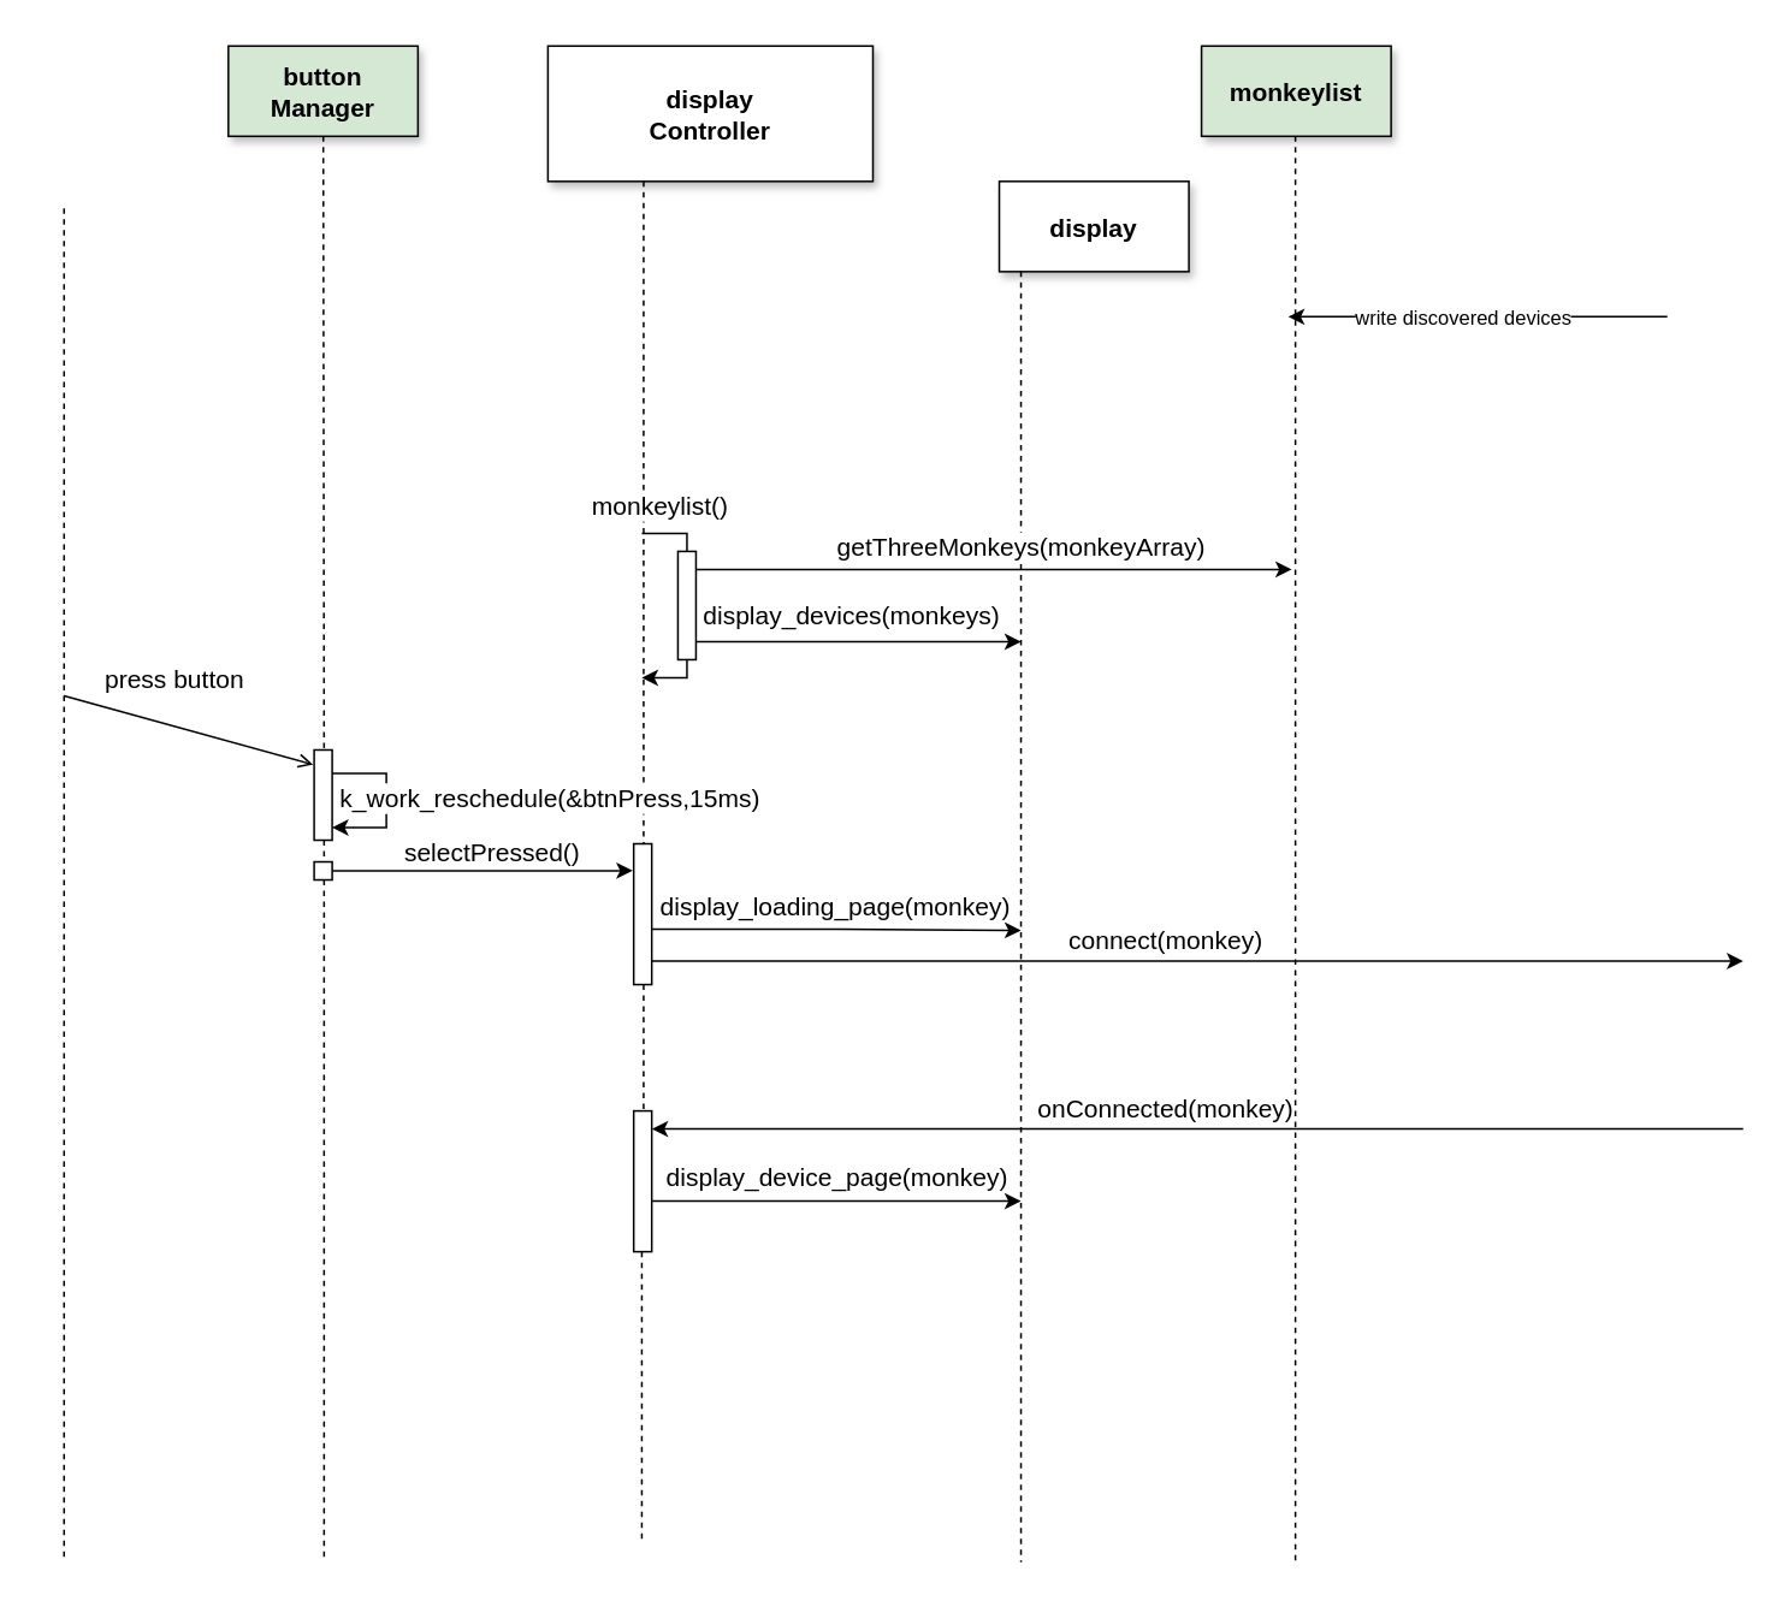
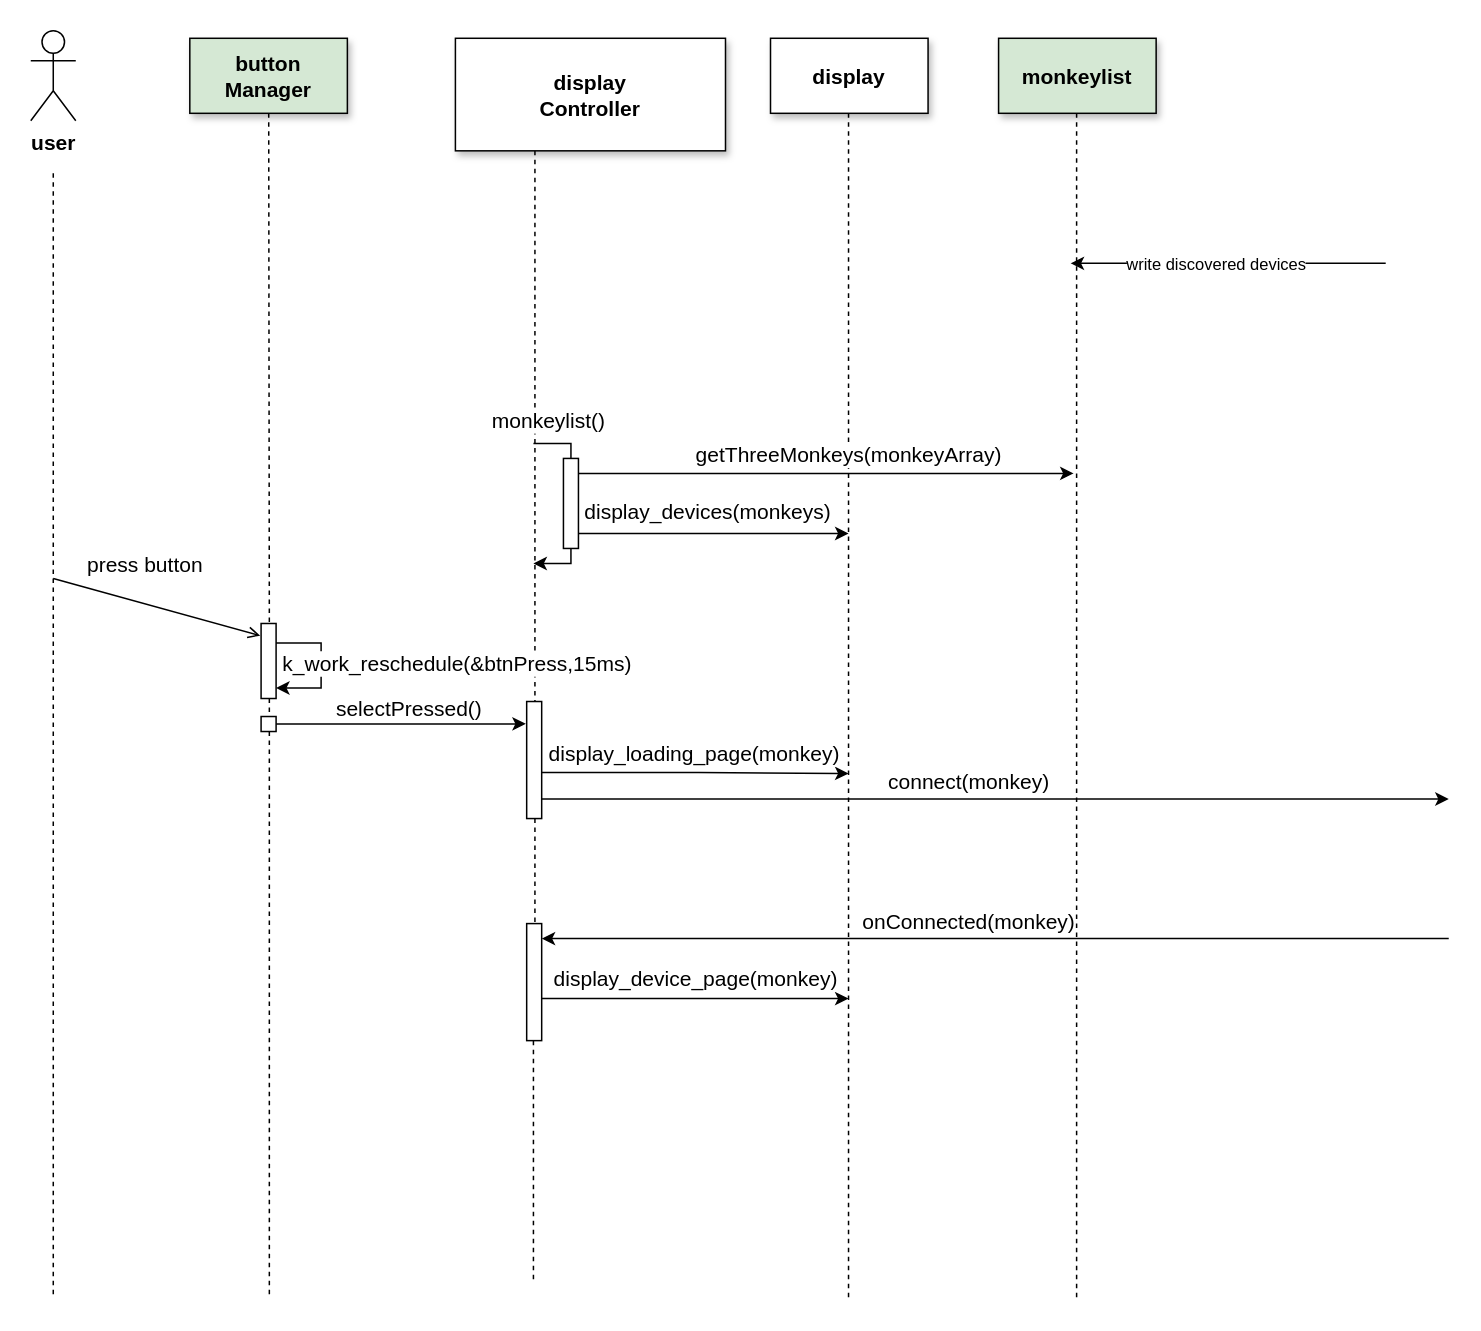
+ <mxCell id="7" value="user" style="shape=umlActor;verticalLabelPosition=bottom;verticalAlign=top;html=1;outlineConnect=0;fontFamily=Helvetica;fontSize=14;fontStyle=1" parent="1" vertex="1"><mxGeometry x="20" y="20" width="30" height="60" as="geometry" /></mxCell>
- <mxCell id="19" value="display" style="shadow=1;fontFamily=Helvetica;fontSize=14;fontStyle=1" parent="1" vertex="1"><mxGeometry x="553" y="100" width="105" height="50" as="geometry" /></mxCell>
+ <mxCell id="19" value="display" style="shadow=1;fontFamily=Helvetica;fontSize=14;fontStyle=1" parent="1" vertex="1"><mxGeometry x="513" y="25" width="105" height="50" as="geometry" /></mxCell>
